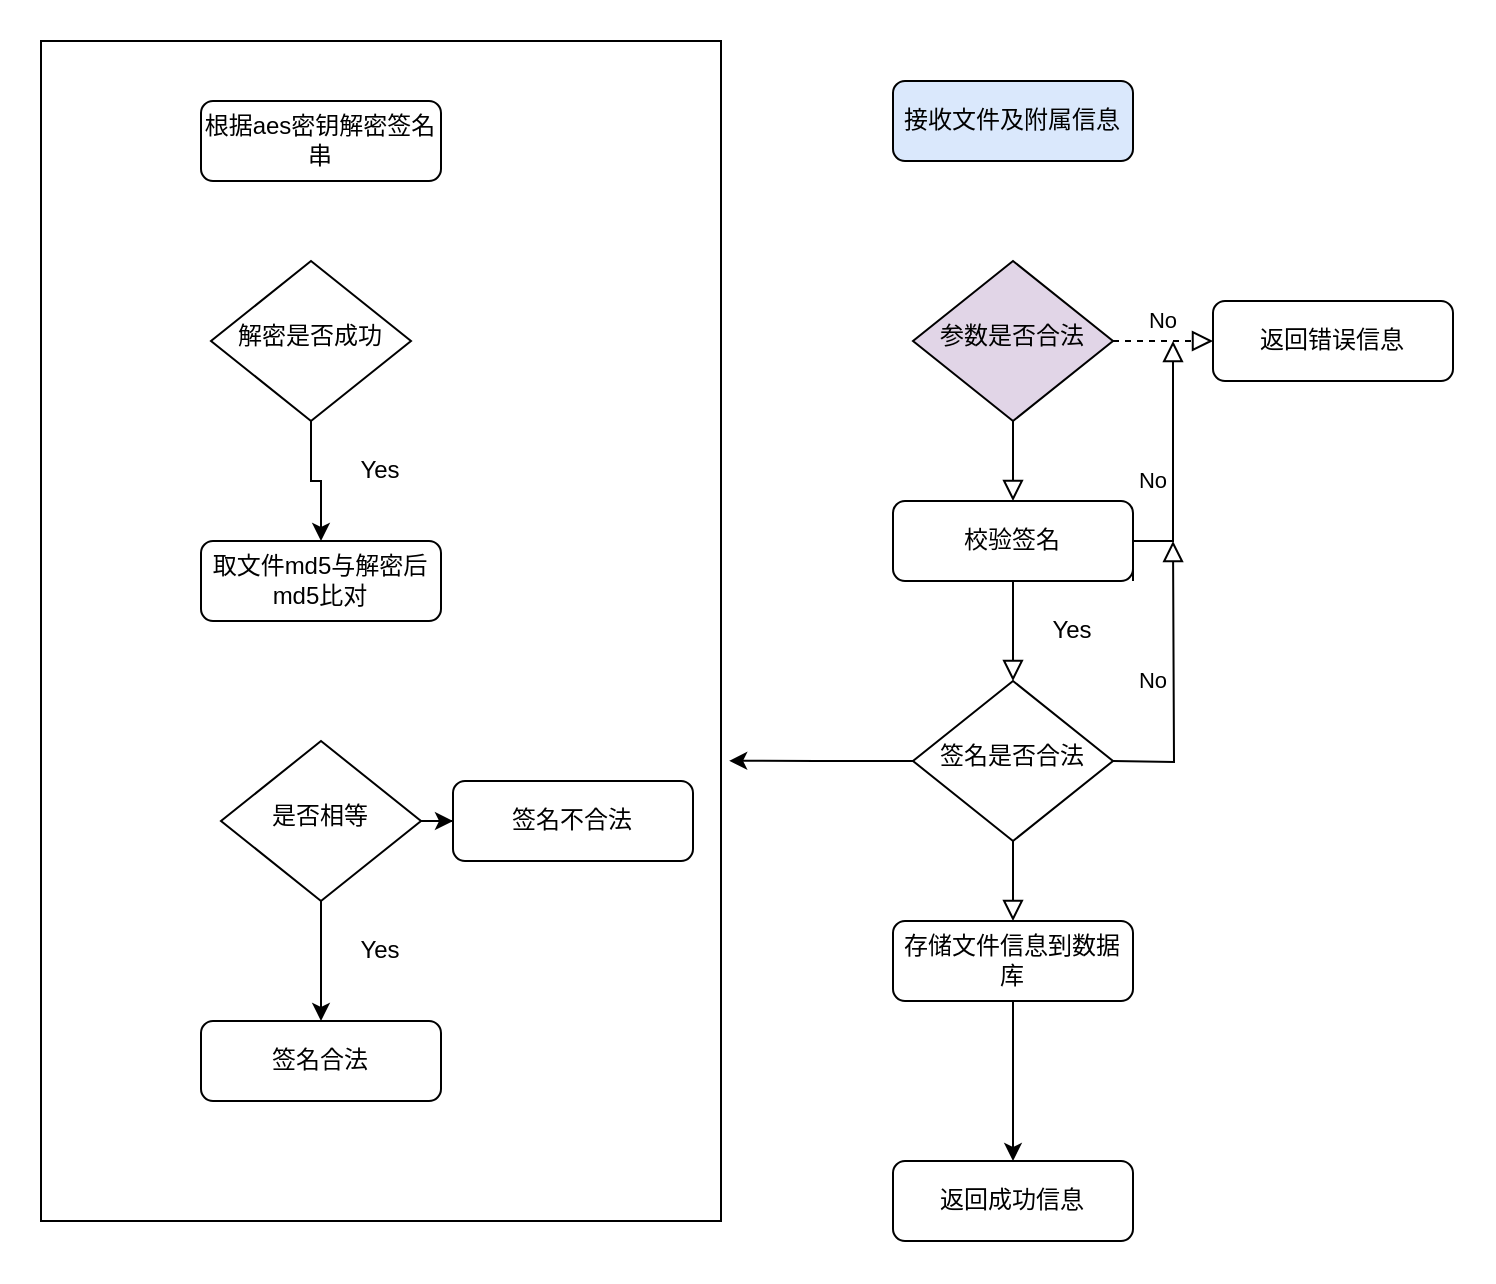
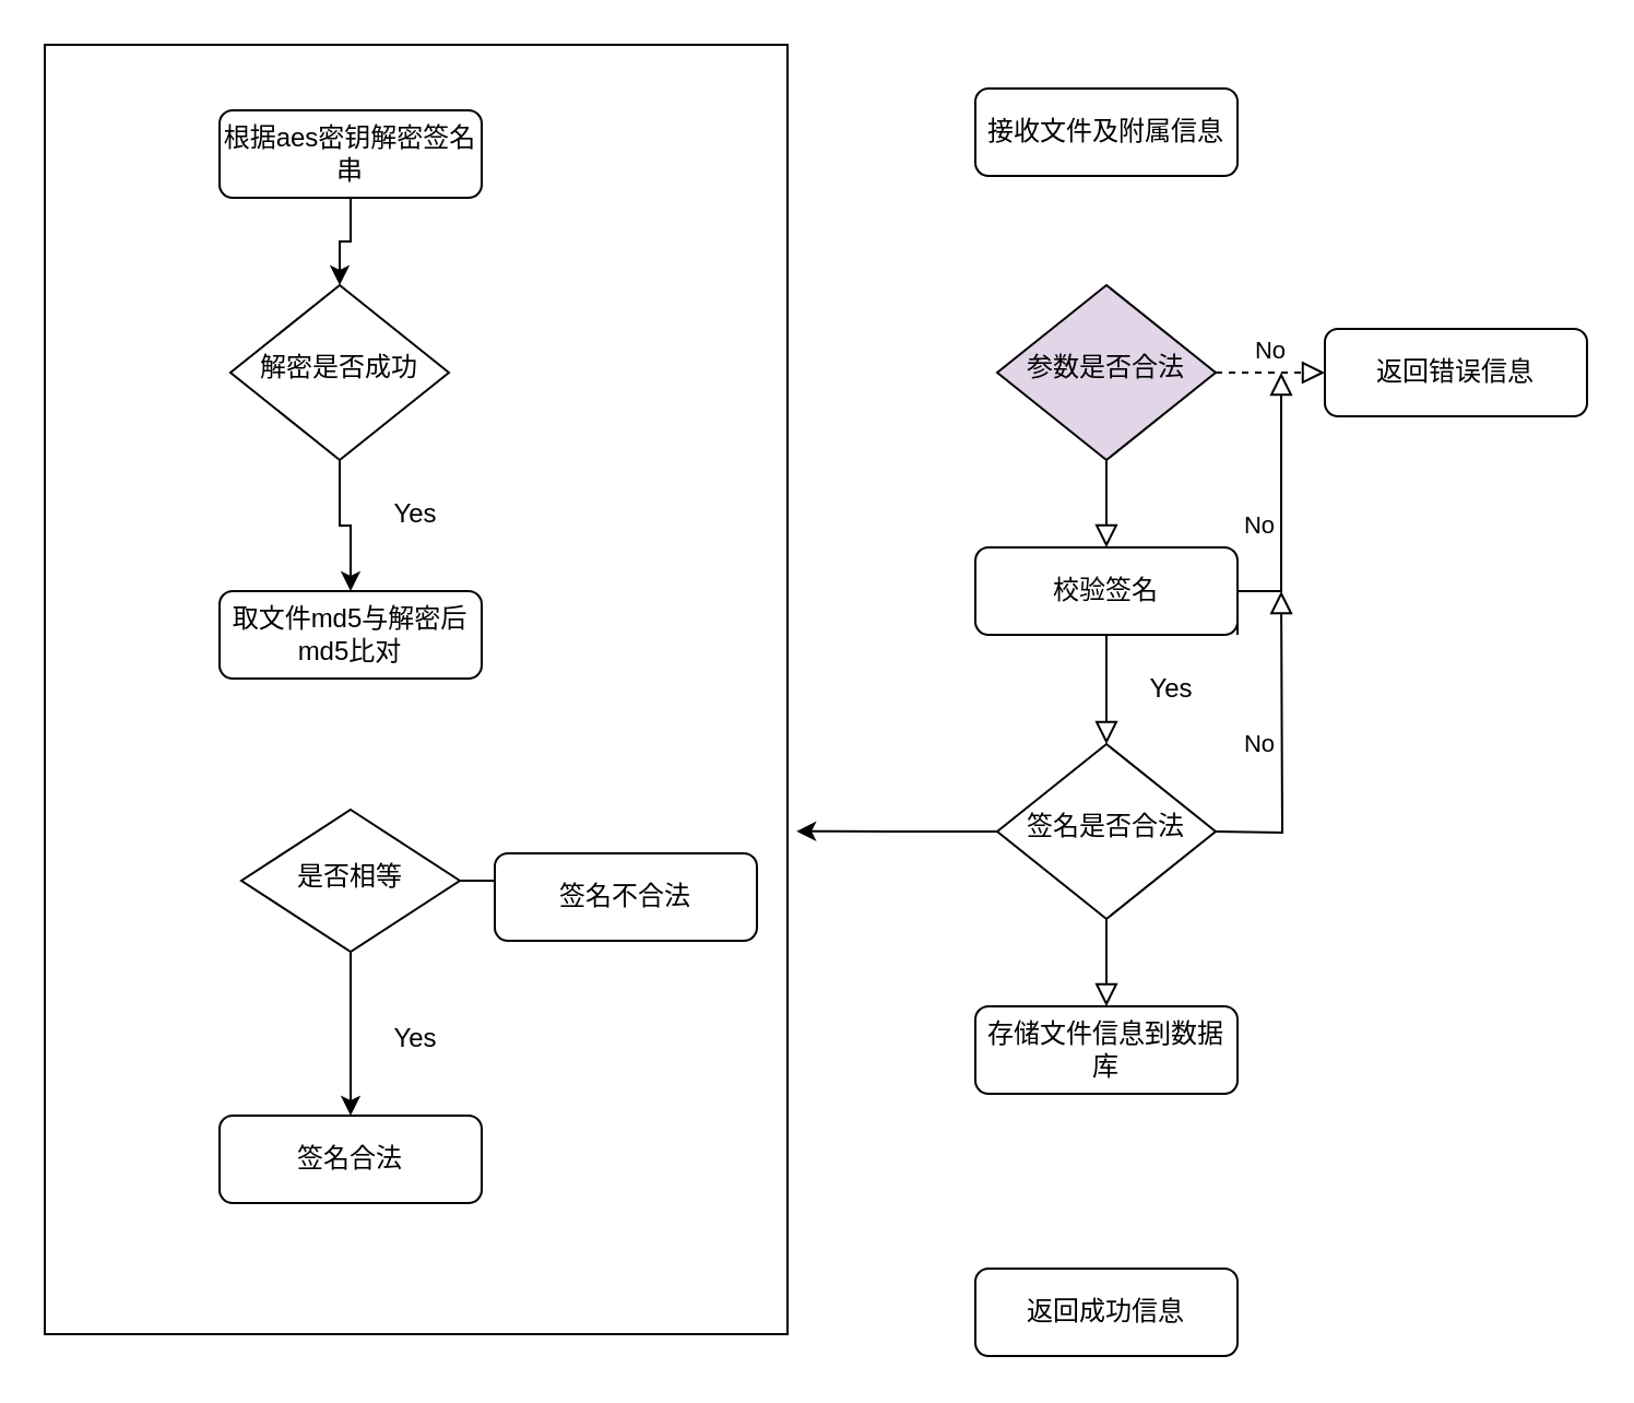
- <mxCell id="3" value="接收文件及附属信息" style="rounded=1;whiteSpace=wrap;html=1;fontSize=12;glass=0;strokeWidth=1;shadow=0;fillColor=#dae8fc;" parent="1" vertex="1"><mxGeometry x="446" y="40" width="120" height="40" as="geometry" /></mxCell>
+ <mxCell id="3" value="接收文件及附属信息" style="rounded=1;whiteSpace=wrap;html=1;fontSize=12;glass=0;strokeWidth=1;shadow=0;" parent="1" vertex="1"><mxGeometry x="446" y="40" width="120" height="40" as="geometry" /></mxCell>
+ <mxCell id="19" value="" style="edgeStyle=orthogonalEdgeStyle;rounded=0;orthogonalLoop=1;jettySize=auto;html=1;" edge="1" parent="1" source="20" target="22"><mxGeometry relative="1" as="geometry" /></mxCell>
- <mxCell id="27" value="是否相等" style="rhombus;whiteSpace=wrap;html=1;shadow=0;fontFamily=Helvetica;fontSize=12;align=center;strokeWidth=1;spacing=6;spacingTop=-4;" vertex="1" parent="1"><mxGeometry x="110" y="370" width="100" height="80" as="geometry" /></mxCell>
+ <mxCell id="27" value="是否相等" style="rhombus;whiteSpace=wrap;html=1;shadow=0;fontFamily=Helvetica;fontSize=12;align=center;strokeWidth=1;spacing=6;spacingTop=-4;" vertex="1" parent="1"><mxGeometry x="110" y="370" width="100" height="65" as="geometry" /></mxCell>
- <mxCell id="9" value="" style="edgeStyle=orthogonalEdgeStyle;rounded=0;orthogonalLoop=1;jettySize=auto;html=1;" edge="1" parent="1" source="10" target="18"><mxGeometry relative="1" as="geometry" /></mxCell>
